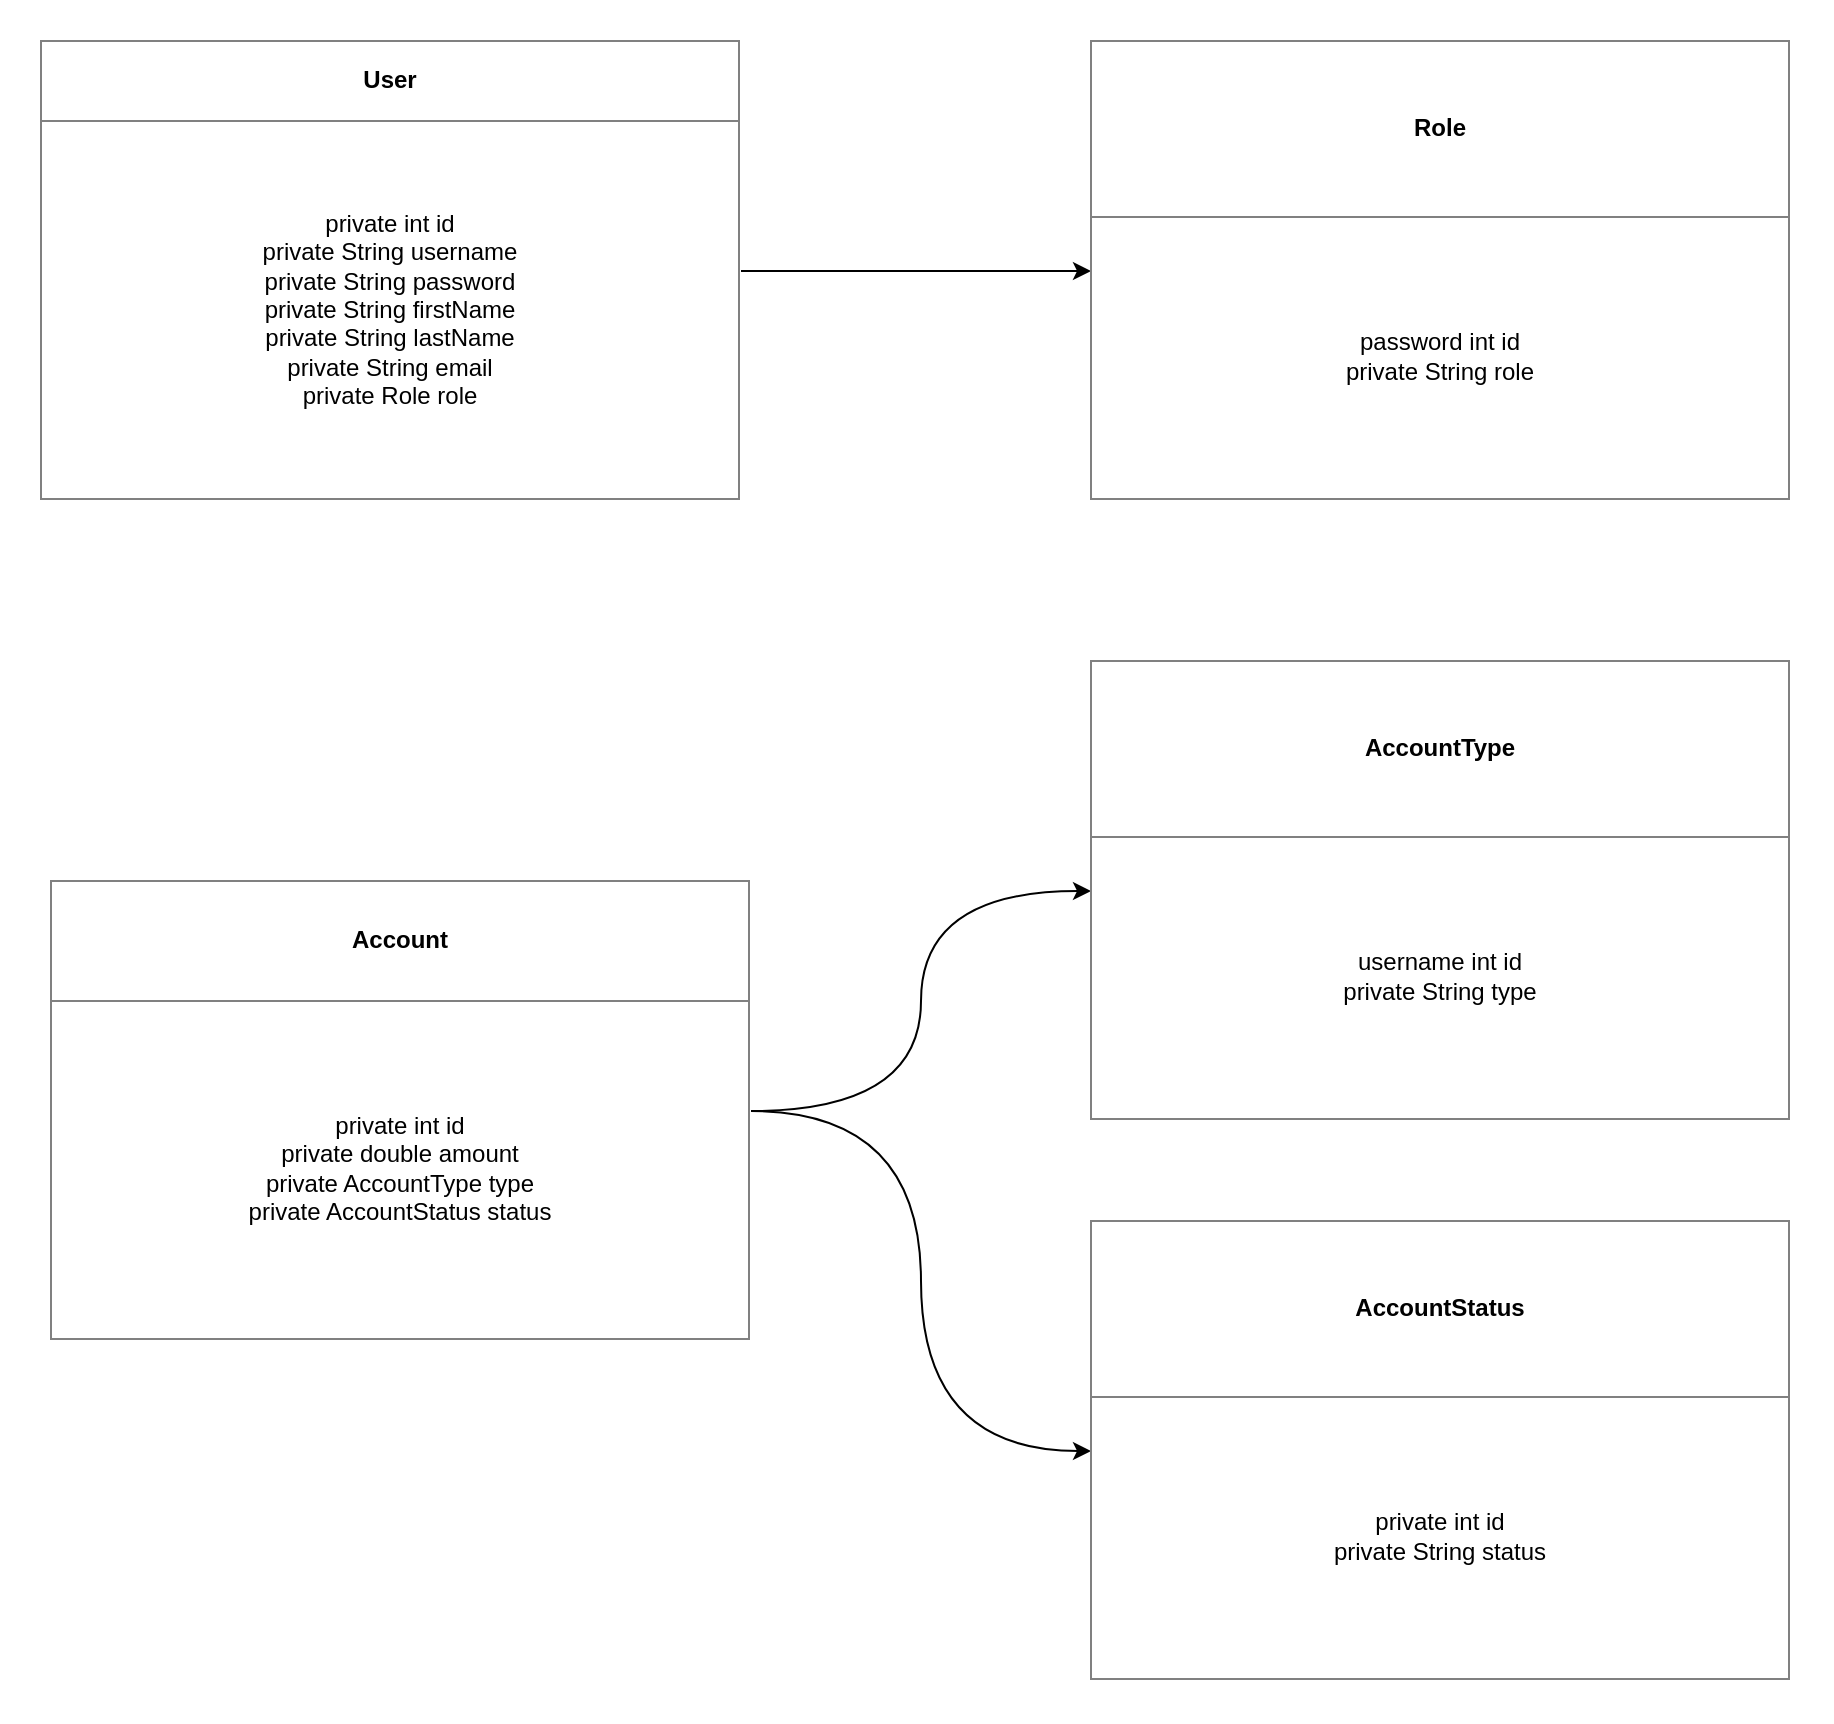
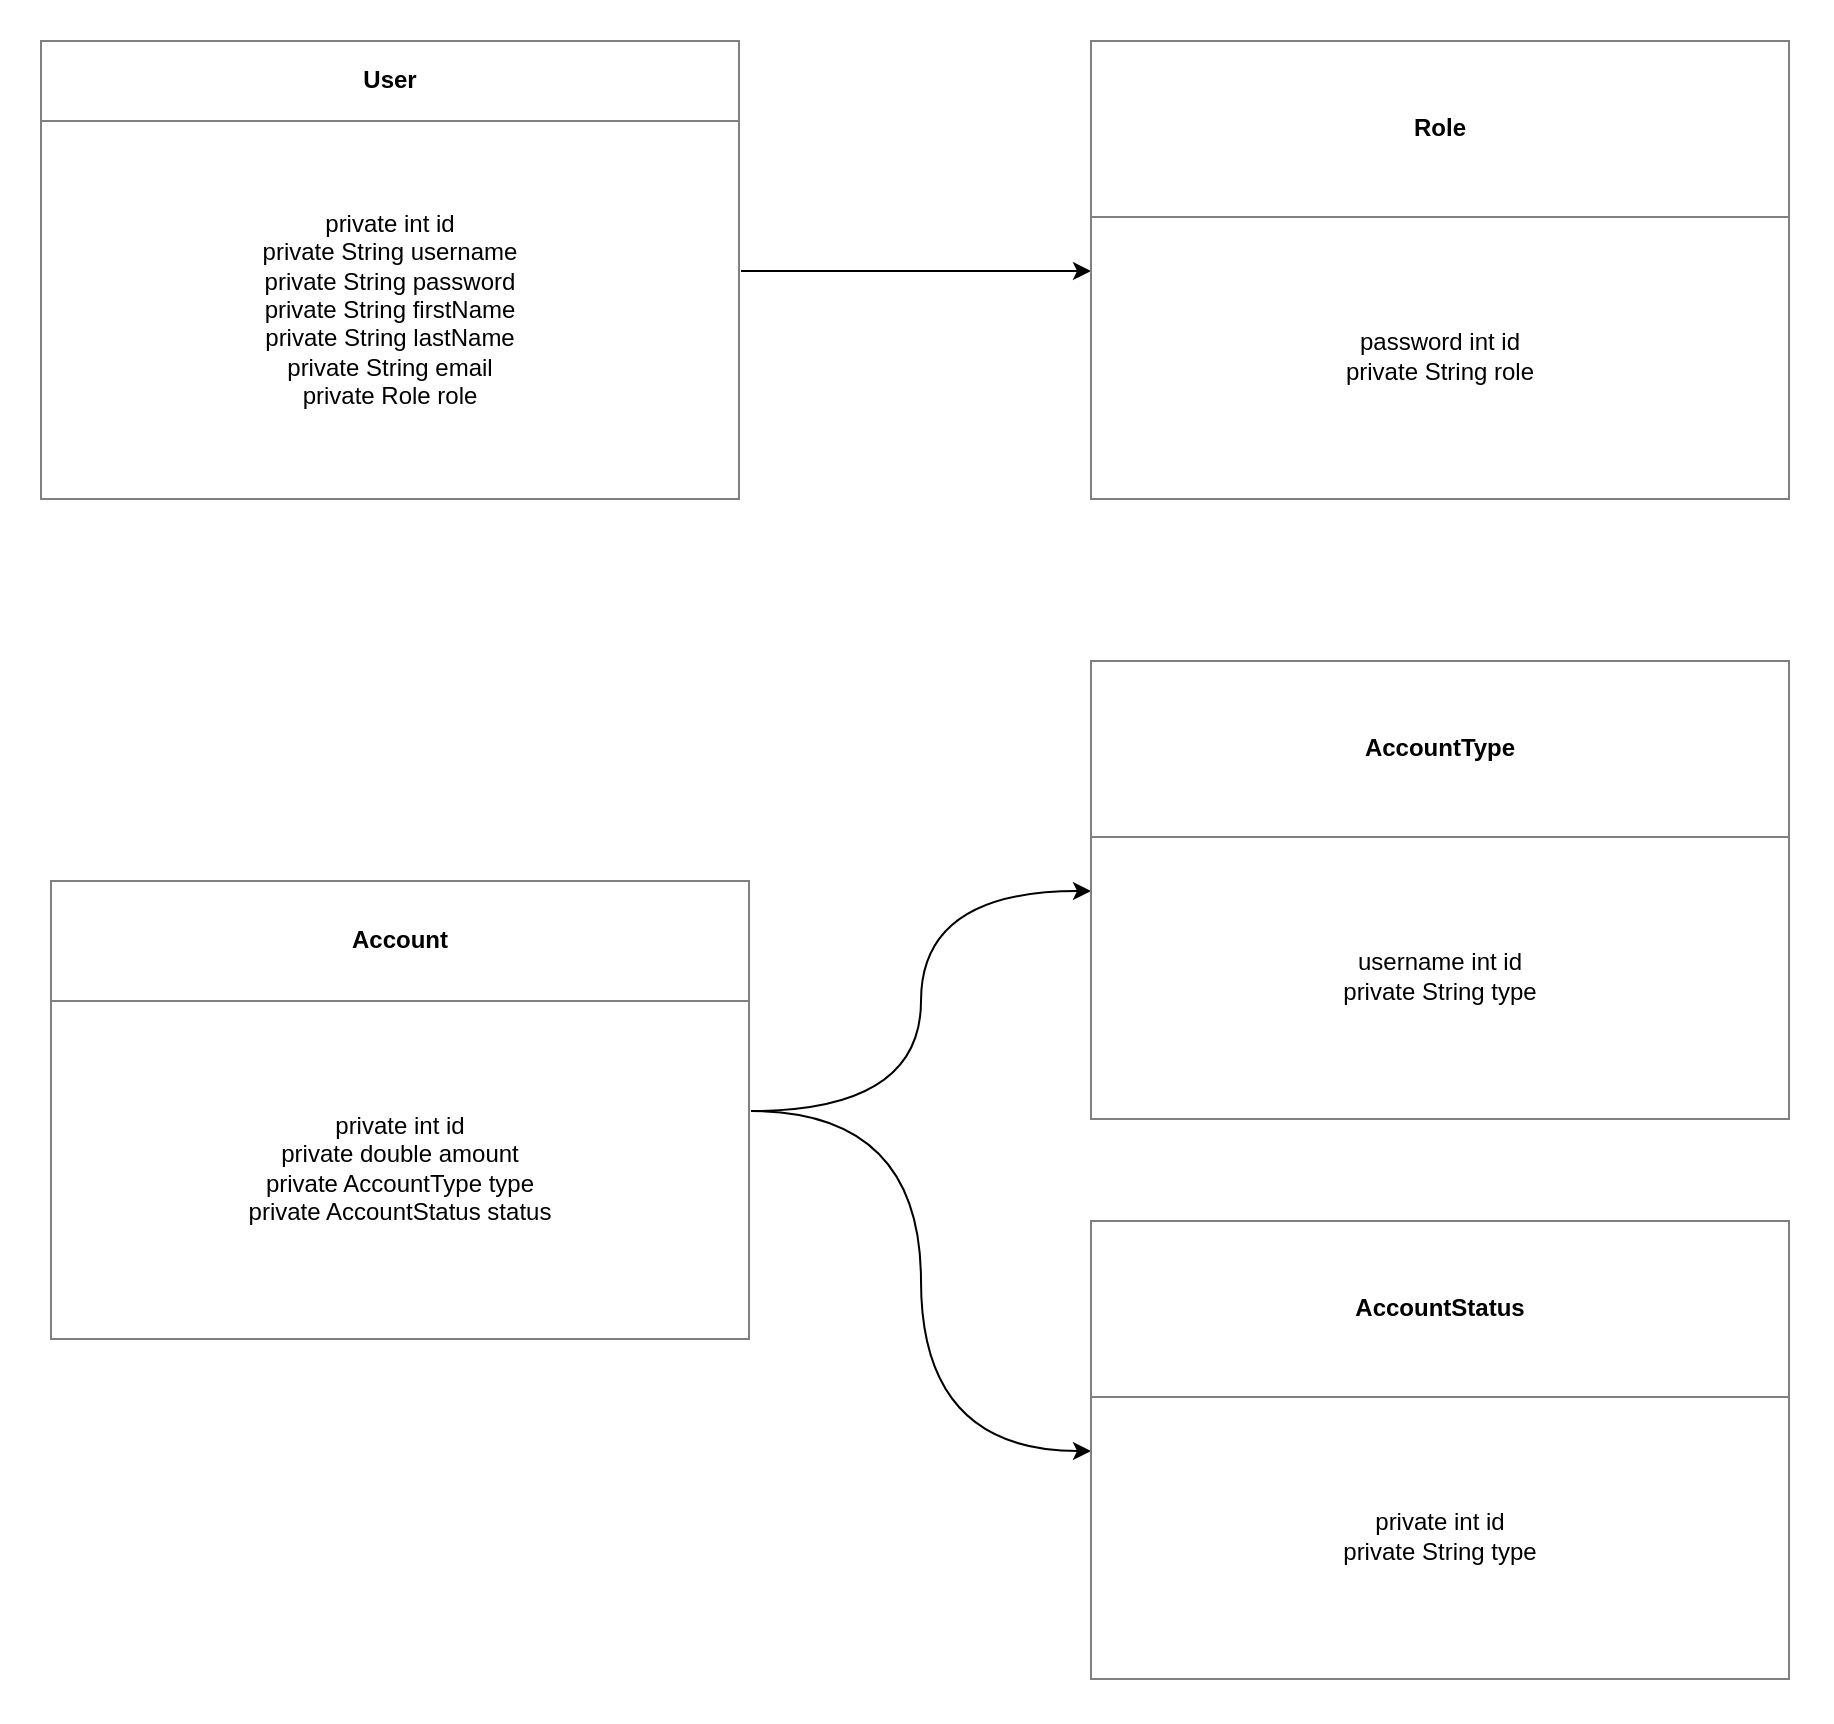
- <mxCell id="8" value="&lt;table border=&quot;1&quot; width=&quot;100%&quot; cellpadding=&quot;4&quot; style=&quot;width: 100% ; height: 100% ; border-collapse: collapse&quot;&gt;&lt;tbody&gt;&lt;tr&gt;&lt;th align=&quot;center&quot;&gt;AccountStatus&lt;/th&gt;&lt;/tr&gt;&lt;tr&gt;&lt;td align=&quot;center&quot;&gt;private int id&lt;br&gt;private String status&lt;br&gt;&lt;/td&gt;&lt;/tr&gt;&lt;/tbody&gt;&lt;/table&gt;" style="text;html=1;strokeColor=none;fillColor=none;overflow=fill;" vertex="1" parent="1"><mxGeometry x="545" y="610" width="350" height="230" as="geometry" /></mxCell>
+ <mxCell id="8" value="&lt;table border=&quot;1&quot; width=&quot;100%&quot; cellpadding=&quot;4&quot; style=&quot;width: 100% ; height: 100% ; border-collapse: collapse&quot;&gt;&lt;tbody&gt;&lt;tr&gt;&lt;th align=&quot;center&quot;&gt;AccountStatus&lt;/th&gt;&lt;/tr&gt;&lt;tr&gt;&lt;td align=&quot;center&quot;&gt;private int id&lt;br&gt;private String type&lt;br&gt;&lt;/td&gt;&lt;/tr&gt;&lt;/tbody&gt;&lt;/table&gt;" style="text;html=1;strokeColor=none;fillColor=none;overflow=fill;" vertex="1" parent="1"><mxGeometry x="545" y="610" width="350" height="230" as="geometry" /></mxCell>
